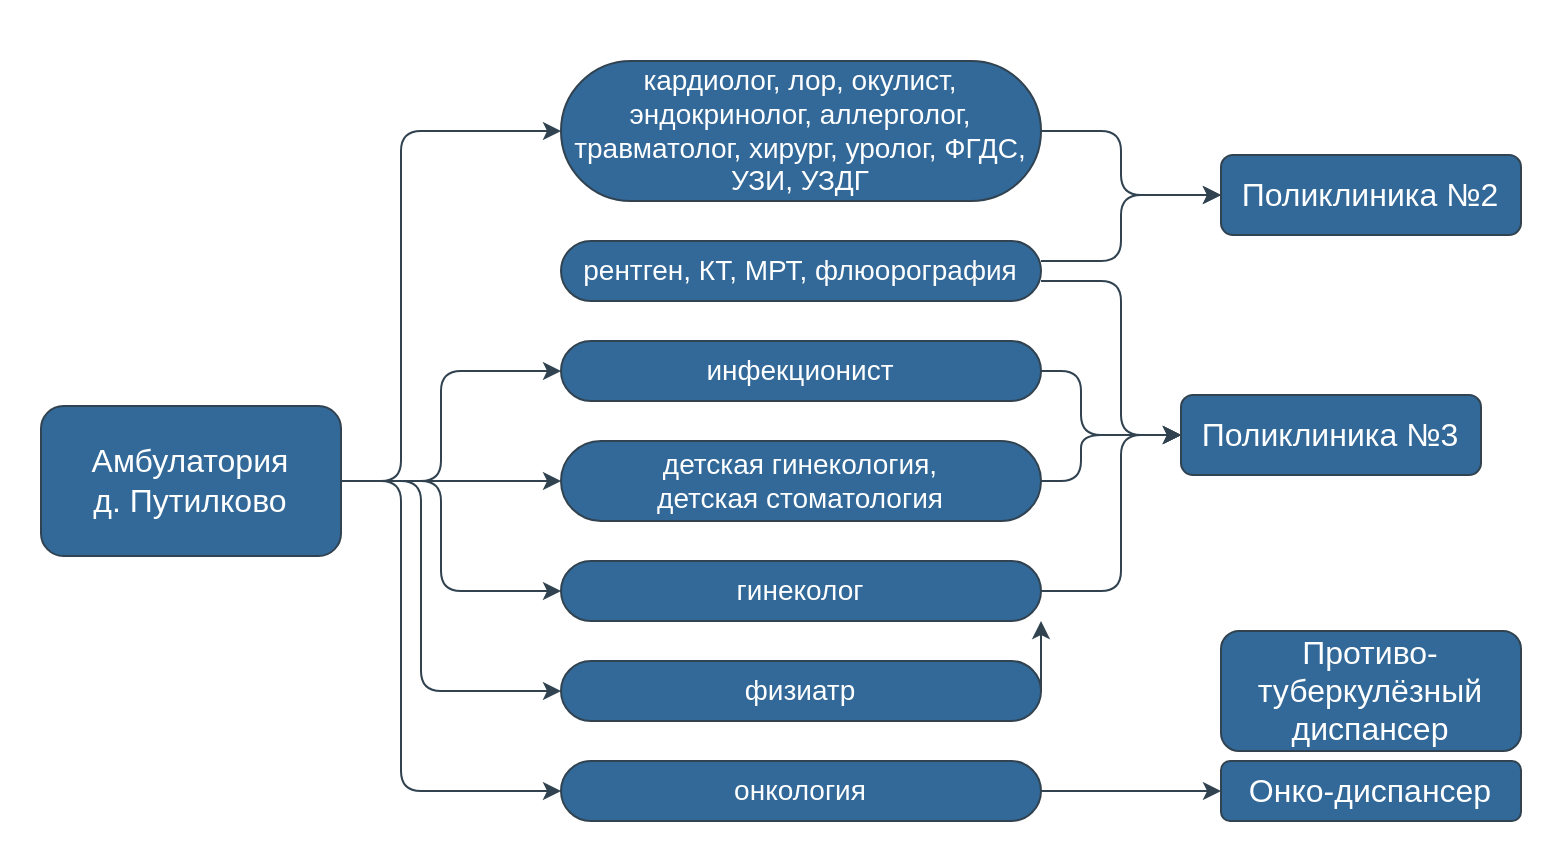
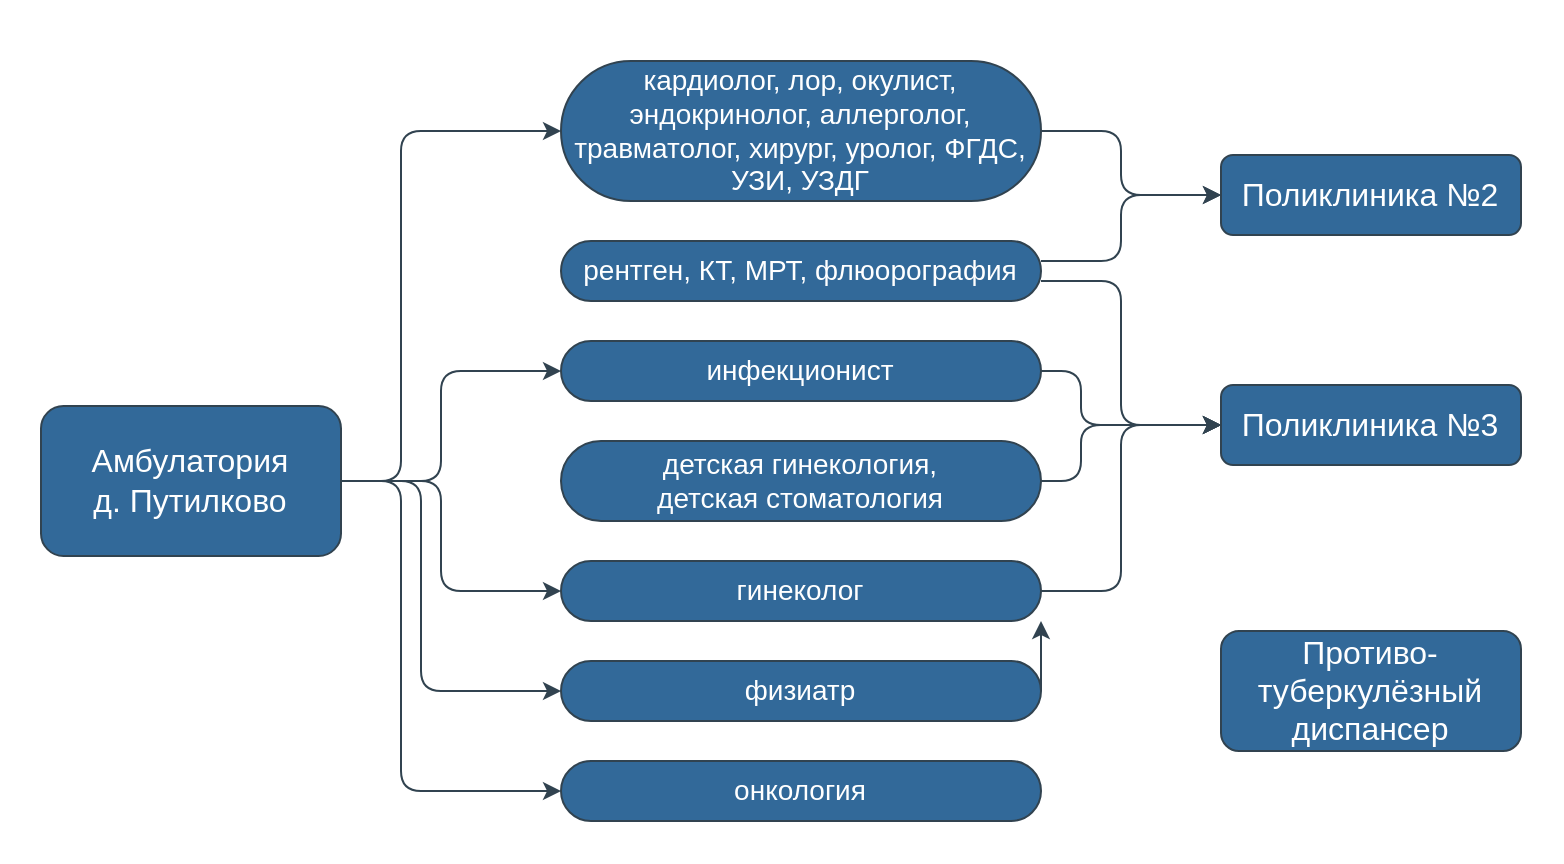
- <mxCell id="9" value="&lt;font&gt;&lt;font style=&quot;font-size: 16px&quot;&gt;Поликлиника №3&lt;/font&gt;&lt;br&gt;&lt;/font&gt;" style="rounded=1;whiteSpace=wrap;html=1;shadow=0;fontColor=#FFFFFF;fillColor=#326999;strokeColor=#314350;" vertex="1" parent="1"><mxGeometry x="590" y="197" width="150" height="40" as="geometry" /></mxCell>
+ <mxCell id="9" value="&lt;font&gt;&lt;font style=&quot;font-size: 16px&quot;&gt;Поликлиника №3&lt;/font&gt;&lt;br&gt;&lt;/font&gt;" style="rounded=1;whiteSpace=wrap;html=1;shadow=0;fontColor=#FFFFFF;fillColor=#326999;strokeColor=#314350;" vertex="1" parent="1"><mxGeometry x="610" y="192" width="150" height="40" as="geometry" /></mxCell>
- <mxCell id="27" value="" style="edgeStyle=elbowEdgeStyle;elbow=horizontal;endArrow=classic;html=1;exitX=1;exitY=0.5;exitDx=0;exitDy=0;entryX=0;entryY=0.5;entryDx=0;entryDy=0;shadow=0;fontColor=#FFFFFF;strokeColor=#314350;" edge="1" parent="1" source="5" target="10"><mxGeometry width="50" height="50" relative="1" as="geometry"><mxPoint x="190" y="530" as="sourcePoint" /><mxPoint x="240" y="480" as="targetPoint" /></mxGeometry></mxCell>
- <mxCell id="21" value="" style="edgeStyle=elbowEdgeStyle;elbow=horizontal;endArrow=classic;html=1;entryX=0;entryY=0.5;entryDx=0;entryDy=0;exitX=1;exitY=0.5;exitDx=0;exitDy=0;shadow=0;fontColor=#FFFFFF;strokeColor=#314350;" edge="1" parent="1" source="19" target="20"><mxGeometry width="50" height="50" relative="1" as="geometry"><mxPoint x="150" y="480" as="sourcePoint" /><mxPoint x="200" y="430" as="targetPoint" /></mxGeometry></mxCell>
- <mxCell id="20" value="&lt;font&gt;&lt;font style=&quot;font-size: 16px&quot;&gt;Онко-диспансер&lt;/font&gt;&lt;br&gt;&lt;/font&gt;" style="rounded=1;whiteSpace=wrap;html=1;shadow=0;fontColor=#FFFFFF;fillColor=#326999;strokeColor=#314350;" vertex="1" parent="1"><mxGeometry x="610" y="380" width="150" height="30" as="geometry" /></mxCell>
